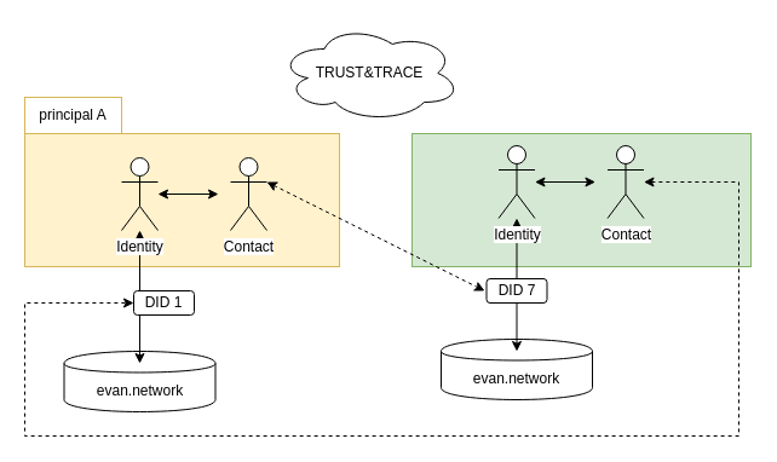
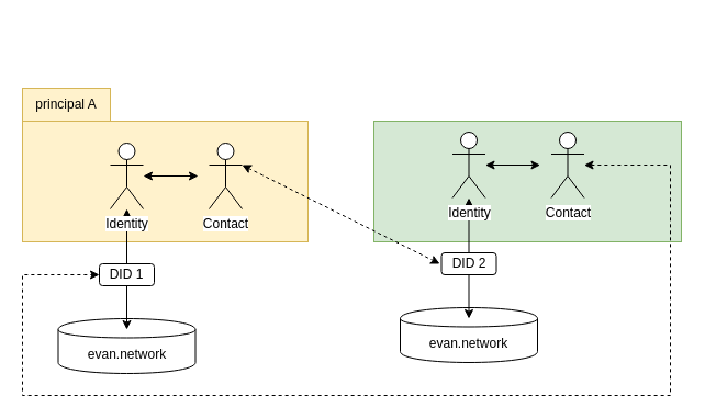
- <mxCell id="7" value="TRUST&amp;amp;TRACE" style="ellipse;shape=cloud;whiteSpace=wrap;html=1;" vertex="1" parent="1"><mxGeometry x="230" y="20" width="150" height="80" as="geometry" /></mxCell>
- <mxCell id="8" value="principal A" style="whiteSpace=wrap;html=1;fillColor=#ffffff;strokeColor=#d6b656;" vertex="1" parent="1"><mxGeometry x="20" y="80" width="80" height="30" as="geometry" /></mxCell>
+ <mxCell id="8" value="principal A" style="whiteSpace=wrap;html=1;fillColor=#fff2cc;strokeColor=#d6b656;" vertex="1" parent="1"><mxGeometry x="20" y="80" width="80" height="30" as="geometry" /></mxCell>
- <mxCell id="17" value="DID 7" style="rounded=1;whiteSpace=wrap;html=1;" vertex="1" parent="1"><mxGeometry x="401.5" y="230" width="50" height="20" as="geometry" /></mxCell>
+ <mxCell id="17" value="DID 2" style="rounded=1;whiteSpace=wrap;html=1;" vertex="1" parent="1"><mxGeometry x="401.5" y="230" width="50" height="20" as="geometry" /></mxCell>
- <mxCell id="10" value="DID 1" style="rounded=1;whiteSpace=wrap;html=1;" vertex="1" parent="1"><mxGeometry x="110" y="240" width="50" height="20" as="geometry" /></mxCell>
+ <mxCell id="10" value="DID 1" style="rounded=1;whiteSpace=wrap;html=1;" vertex="1" parent="1"><mxGeometry x="90" y="240" width="50" height="20" as="geometry" /></mxCell>
